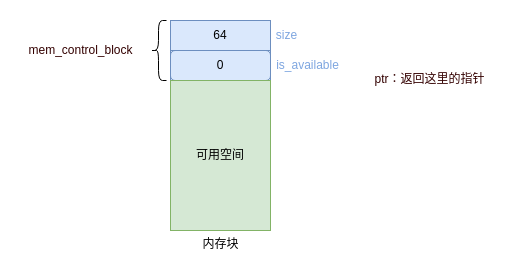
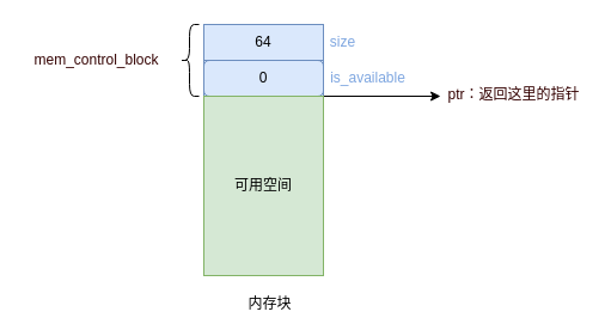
+ <mxCell id="6" style="rounded=0;orthogonalLoop=1;jettySize=auto;html=1;exitX=1;exitY=1;exitDx=0;exitDy=0;entryX=-0.008;entryY=0.556;entryDx=0;entryDy=0;entryPerimeter=0;fontColor=#330000;" edge="1" parent="1" source="7" target="13"><mxGeometry relative="1" as="geometry" /></mxCell>
- <mxCell id="3" value="内存块" style="text;html=1;align=center;verticalAlign=middle;resizable=0;points=[];autosize=1;" vertex="1" parent="1"><mxGeometry x="195" y="234" width="50" height="20" as="geometry" /></mxCell>
+ <mxCell id="3" value="内存块" style="text;html=1;align=center;verticalAlign=middle;resizable=0;points=[];autosize=1;" vertex="1" parent="1"><mxGeometry x="200" y="244" width="50" height="20" as="geometry" /></mxCell>
